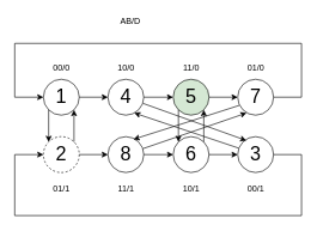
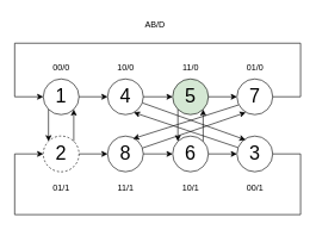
- <mxCell id="10" value="AB/D" style="text;html=1;align=center;verticalAlign=middle;resizable=0;points=[];autosize=1;strokeColor=none;fillColor=none;" vertex="1" parent="1"><mxGeometry x="156" y="15" width="50" height="30" as="geometry" /></mxCell>
+ <mxCell id="10" value="AB/D" style="text;html=1;align=center;verticalAlign=middle;resizable=0;points=[];autosize=1;strokeColor=none;fillColor=none;" vertex="1" parent="1"><mxGeometry x="191" y="20" width="50" height="30" as="geometry" /></mxCell>
